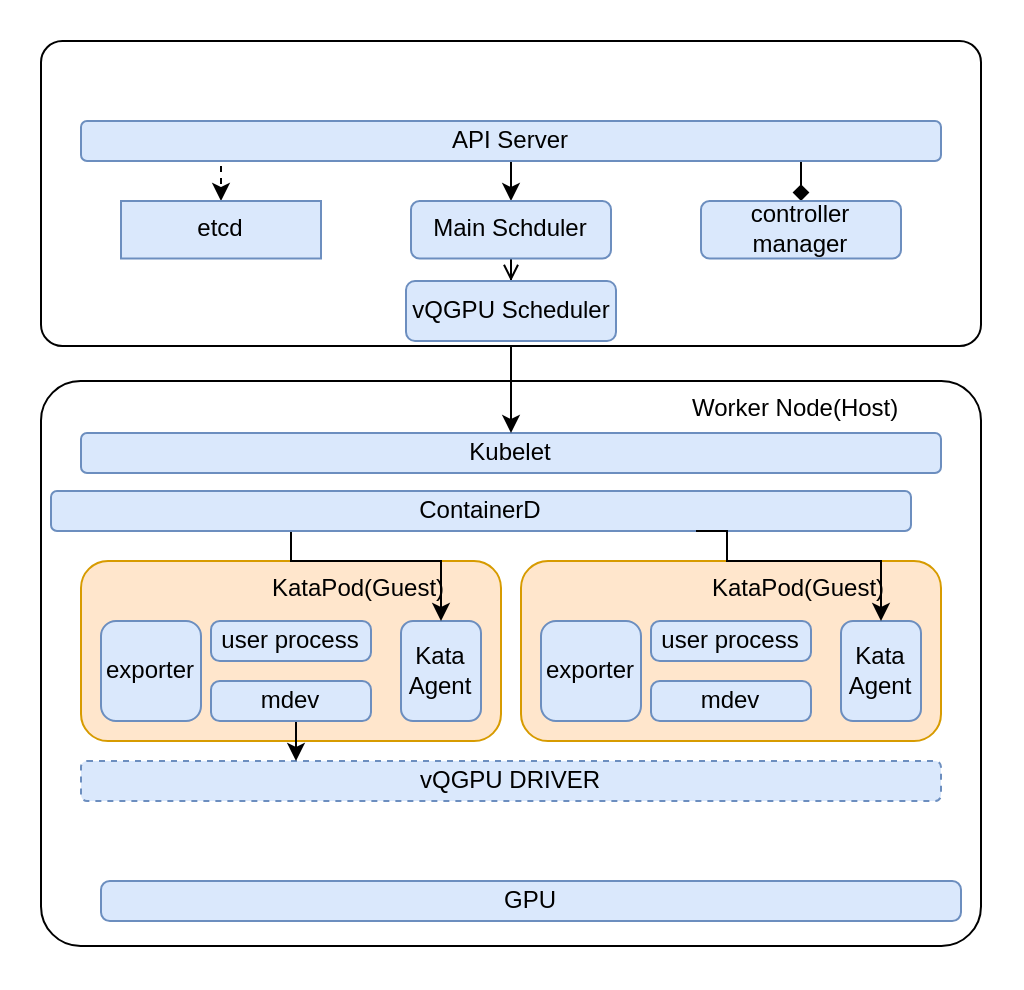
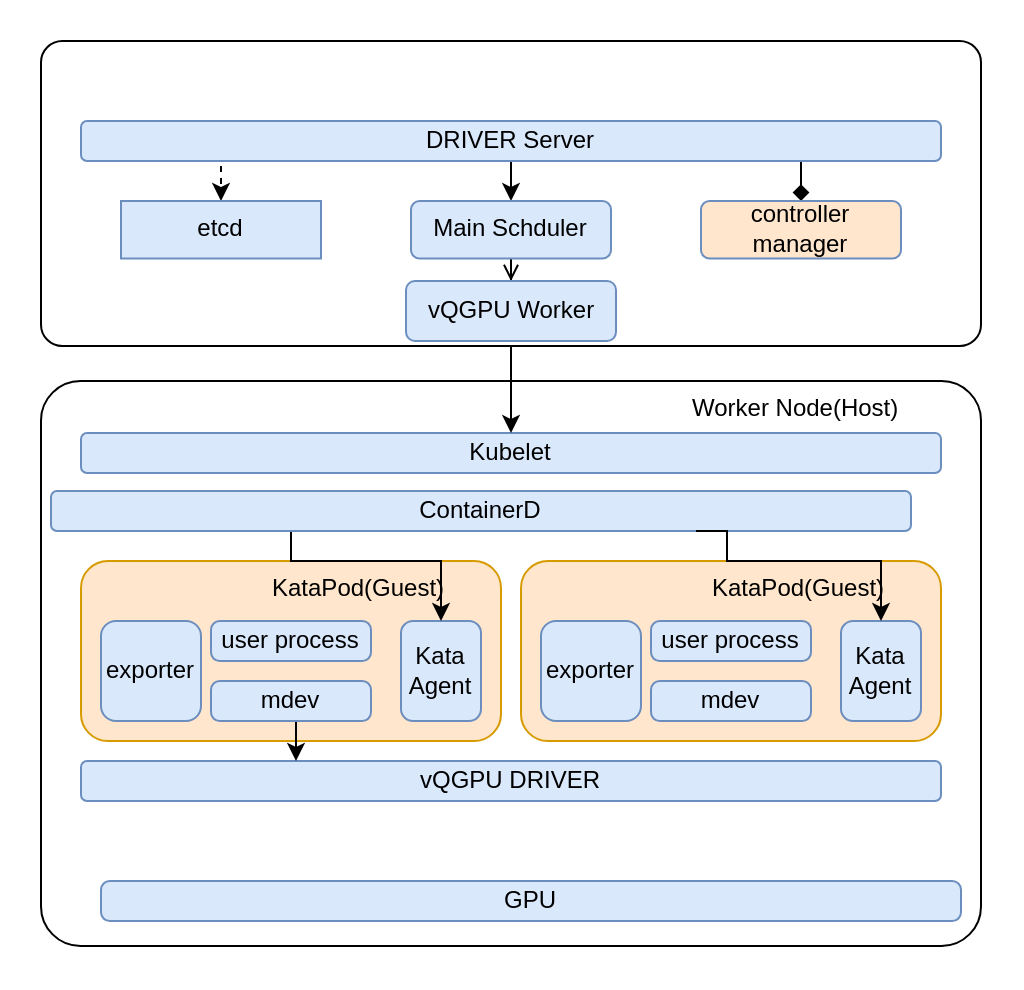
- <mxCell id="28" value="API Server" style="rounded=1;whiteSpace=wrap;html=1;fillColor=#dae8fc;strokeColor=#6c8ebf;" vertex="1" parent="1"><mxGeometry x="40" y="60" width="430" height="20" as="geometry" /></mxCell>
+ <mxCell id="28" value="DRIVER Server" style="rounded=1;whiteSpace=wrap;html=1;fillColor=#dae8fc;strokeColor=#6c8ebf;" vertex="1" parent="1"><mxGeometry x="40" y="60" width="430" height="20" as="geometry" /></mxCell>
- <mxCell id="32" value="controller&lt;br&gt;manager" style="rounded=1;whiteSpace=wrap;html=1;fillColor=#dae8fc;strokeColor=#6c8ebf;" vertex="1" parent="1"><mxGeometry x="350" y="100" width="100" height="28.75" as="geometry" /></mxCell>
+ <mxCell id="32" value="controller&lt;br&gt;manager" style="rounded=1;whiteSpace=wrap;html=1;fillColor=#ffe6cc;strokeColor=#6c8ebf;" vertex="1" parent="1"><mxGeometry x="350" y="100" width="100" height="28.75" as="geometry" /></mxCell>
- <mxCell id="33" value="vQGPU Scheduler" style="whiteSpace=wrap;html=1;fillColor=#dae8fc;strokeColor=#6c8ebf;rounded=1;" vertex="1" parent="1"><mxGeometry x="202.5" y="140" width="105" height="30" as="geometry" /></mxCell>
+ <mxCell id="33" value="vQGPU Worker" style="whiteSpace=wrap;html=1;fillColor=#dae8fc;strokeColor=#6c8ebf;rounded=1;" vertex="1" parent="1"><mxGeometry x="202.5" y="140" width="105" height="30" as="geometry" /></mxCell>
- <mxCell id="5" value="vQGPU DRIVER" style="rounded=1;whiteSpace=wrap;html=1;fillColor=#dae8fc;strokeColor=#6c8ebf;dashed=1;" vertex="1" parent="1"><mxGeometry x="40" y="380" width="430" height="20" as="geometry" /></mxCell>
+ <mxCell id="5" value="vQGPU DRIVER" style="rounded=1;whiteSpace=wrap;html=1;fillColor=#dae8fc;strokeColor=#6c8ebf;" vertex="1" parent="1"><mxGeometry x="40" y="380" width="430" height="20" as="geometry" /></mxCell>
